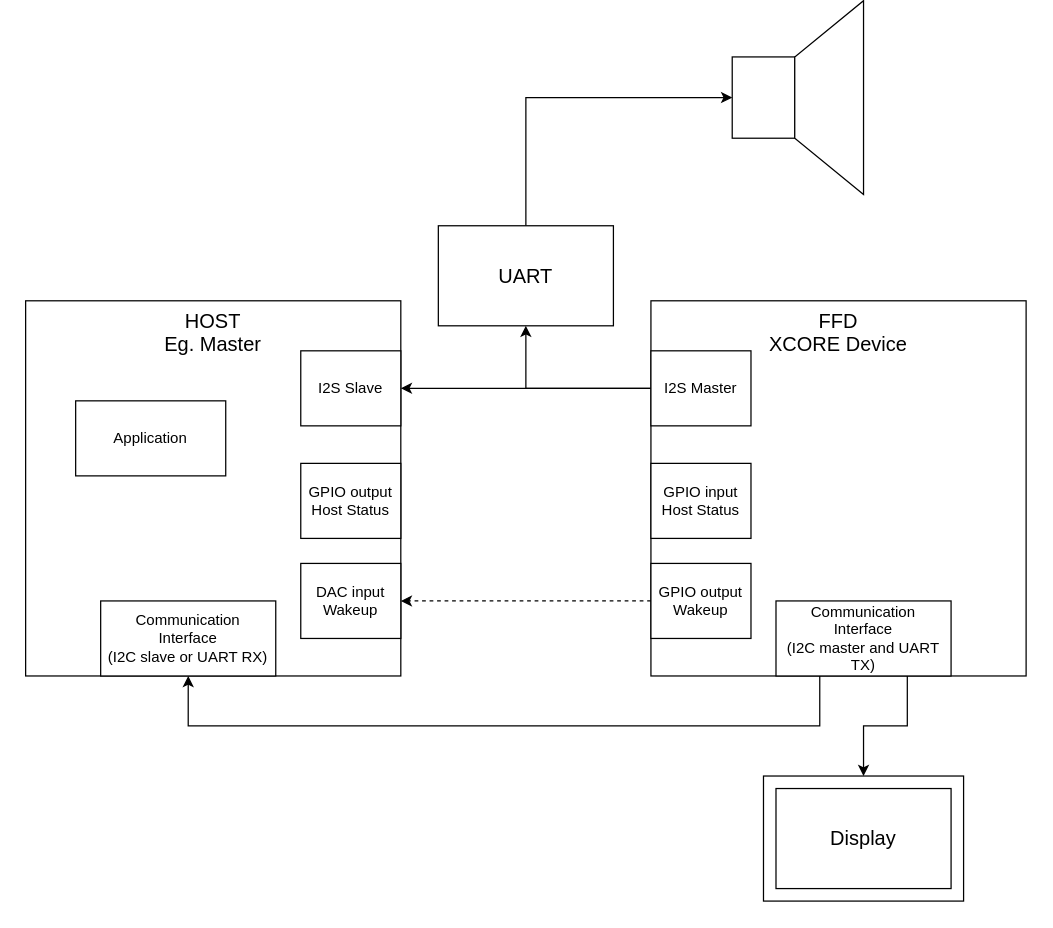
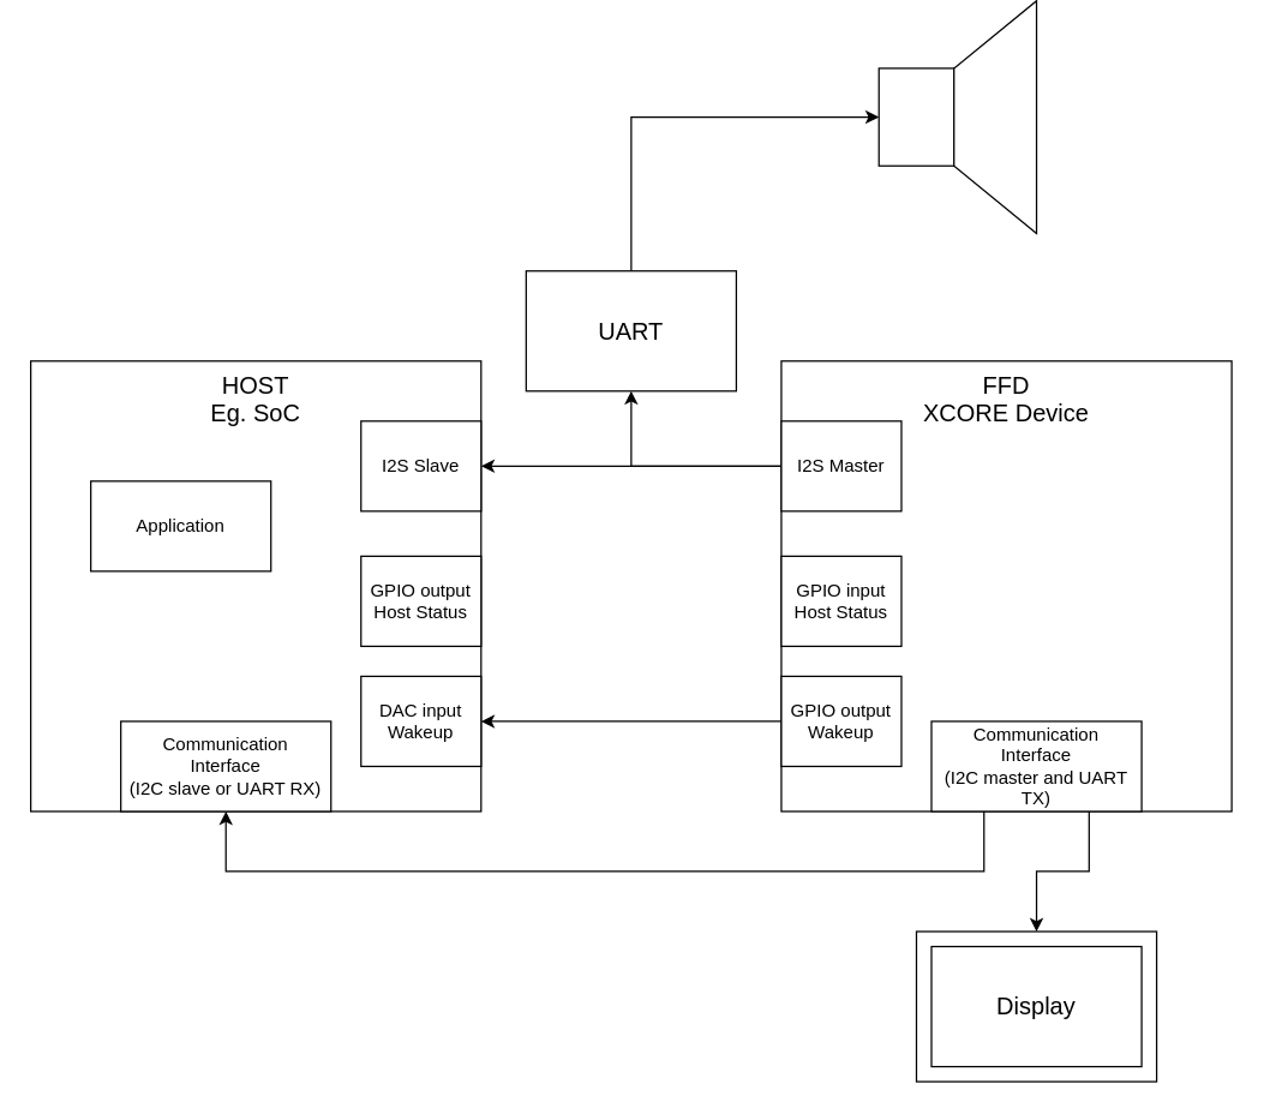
- <mxCell id="3" value="HOST&lt;br style=&quot;font-size: 16px;&quot;&gt;Eg. Master" style="whiteSpace=wrap;html=1;aspect=fixed;verticalAlign=top;fontSize=16;" vertex="1" parent="1"><mxGeometry x="20" y="215" width="300" height="300" as="geometry" /></mxCell>
+ <mxCell id="3" value="HOST&lt;br style=&quot;font-size: 16px;&quot;&gt;Eg. SoC" style="whiteSpace=wrap;html=1;aspect=fixed;verticalAlign=top;fontSize=16;" vertex="1" parent="1"><mxGeometry x="20" y="215" width="300" height="300" as="geometry" /></mxCell>
- <mxCell id="18" style="edgeStyle=orthogonalEdgeStyle;rounded=0;orthogonalLoop=1;jettySize=auto;html=1;exitX=0;exitY=0.5;exitDx=0;exitDy=0;entryX=1;entryY=0.5;entryDx=0;entryDy=0;fontSize=16;dashed=1;" edge="1" parent="1" source="19" target="6"><mxGeometry relative="1" as="geometry" /></mxCell>
+ <mxCell id="18" style="edgeStyle=orthogonalEdgeStyle;rounded=0;orthogonalLoop=1;jettySize=auto;html=1;exitX=0;exitY=0.5;exitDx=0;exitDy=0;entryX=1;entryY=0.5;entryDx=0;entryDy=0;fontSize=16;" edge="1" parent="1" source="19" target="6"><mxGeometry relative="1" as="geometry" /></mxCell>
